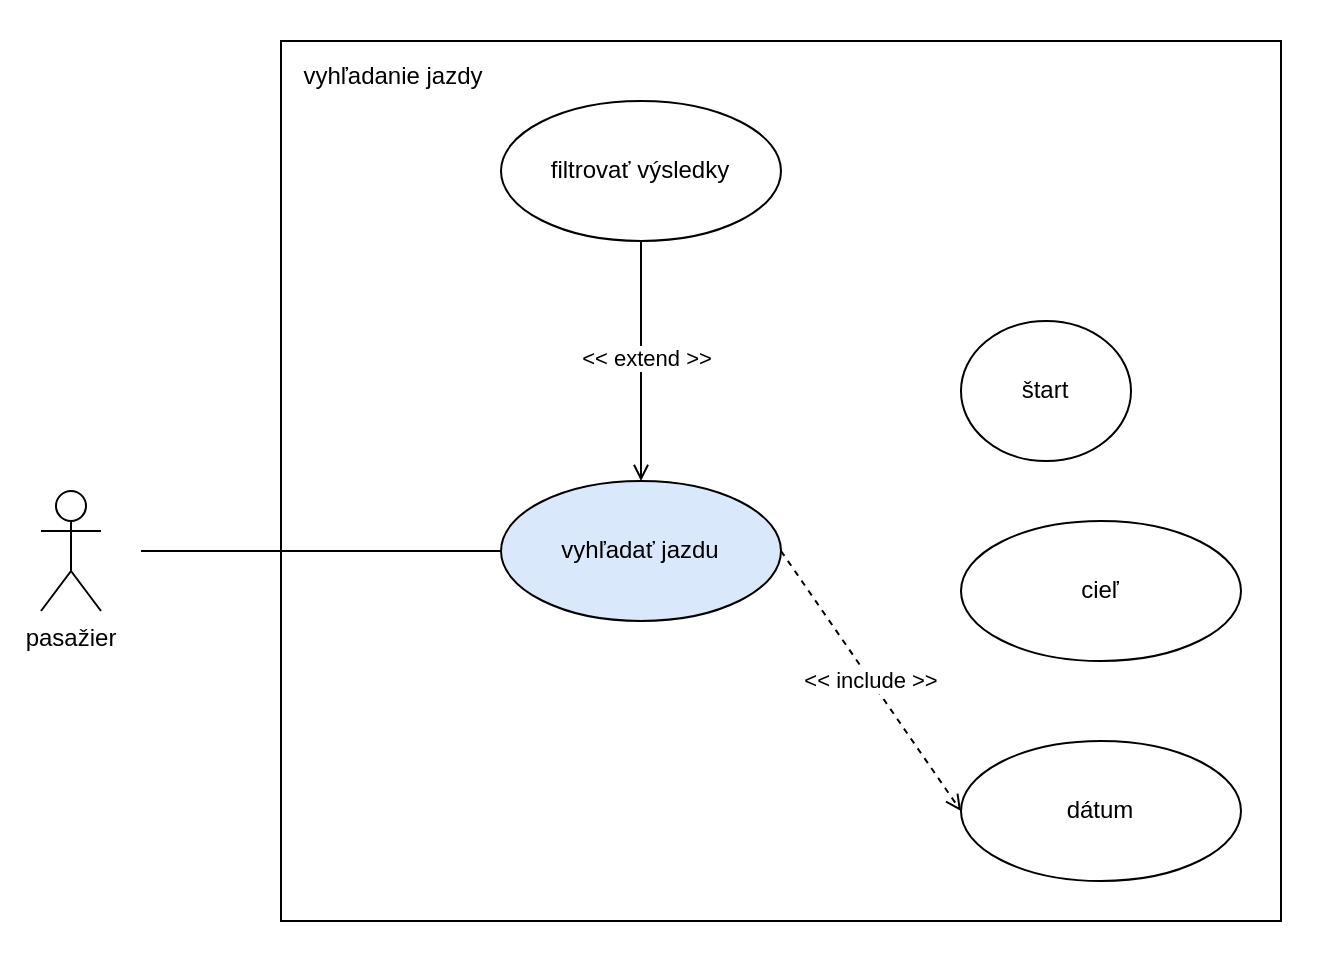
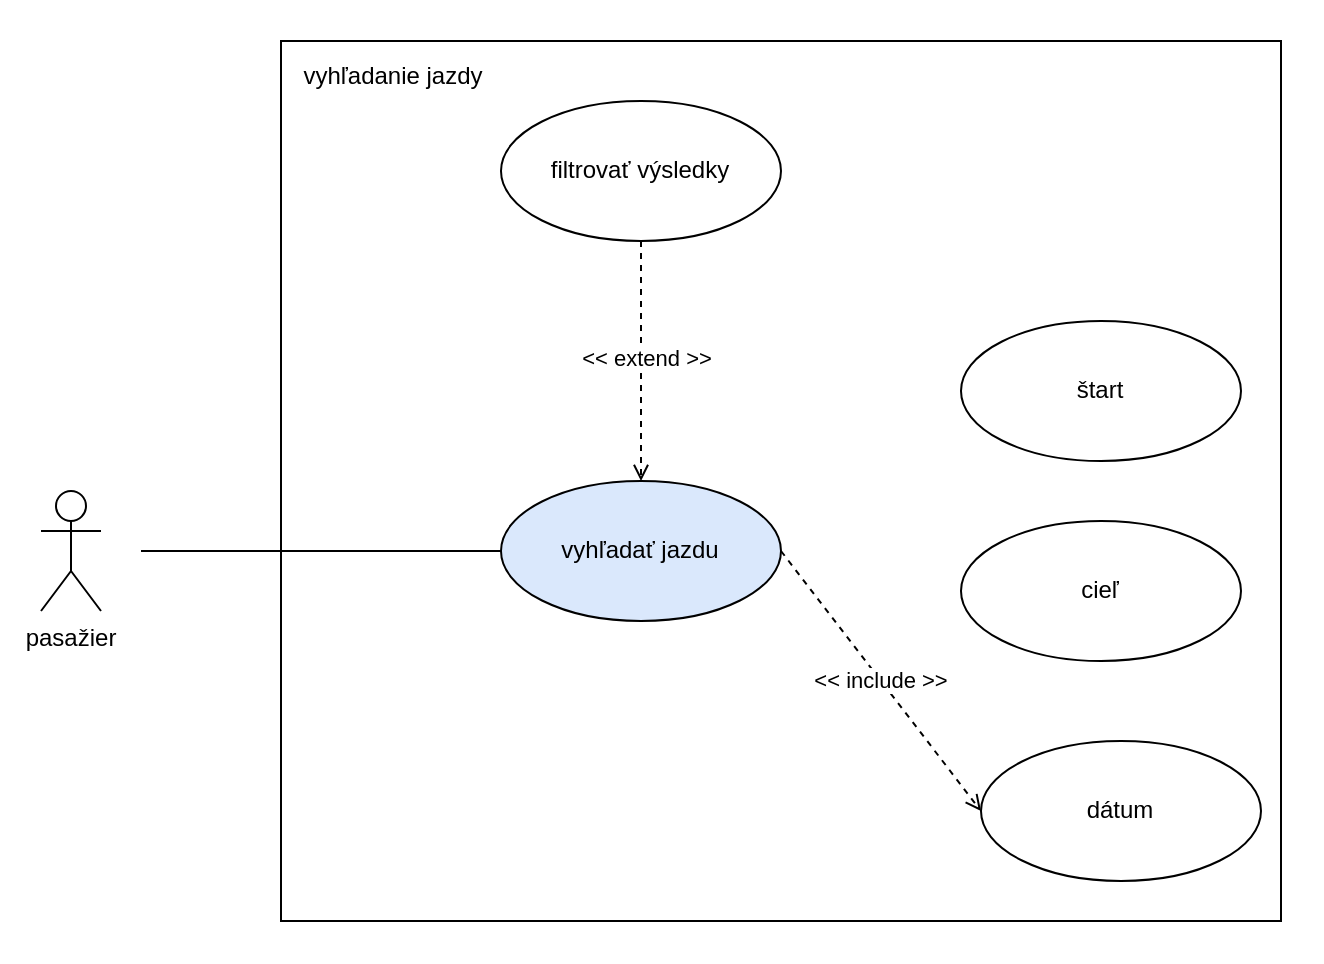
- <mxCell id="10" style="rounded=0;orthogonalLoop=1;jettySize=auto;html=1;exitX=0.5;exitY=1;exitDx=0;exitDy=0;entryX=0.5;entryY=0;entryDx=0;entryDy=0;dashed=0;endArrow=open;endFill=0;" edge="1" parent="1" source="12" target="6"><mxGeometry relative="1" as="geometry" /></mxCell>
+ <mxCell id="10" style="rounded=0;orthogonalLoop=1;jettySize=auto;html=1;exitX=0.5;exitY=1;exitDx=0;exitDy=0;entryX=0.5;entryY=0;entryDx=0;entryDy=0;dashed=1;endArrow=open;endFill=0;" edge="1" parent="1" source="12" target="6"><mxGeometry relative="1" as="geometry" /></mxCell>
- <mxCell id="7" value="štart" style="ellipse;whiteSpace=wrap;html=1;" vertex="1" parent="1"><mxGeometry x="480" y="160" width="85" height="70" as="geometry" /></mxCell>
+ <mxCell id="7" value="štart" style="ellipse;whiteSpace=wrap;html=1;" vertex="1" parent="1"><mxGeometry x="480" y="160" width="140" height="70" as="geometry" /></mxCell>
- <mxCell id="9" value="dátum" style="ellipse;whiteSpace=wrap;html=1;" vertex="1" parent="1"><mxGeometry x="480" y="370" width="140" height="70" as="geometry" /></mxCell>
+ <mxCell id="9" value="dátum" style="ellipse;whiteSpace=wrap;html=1;" vertex="1" parent="1"><mxGeometry x="490" y="370" width="140" height="70" as="geometry" /></mxCell>
